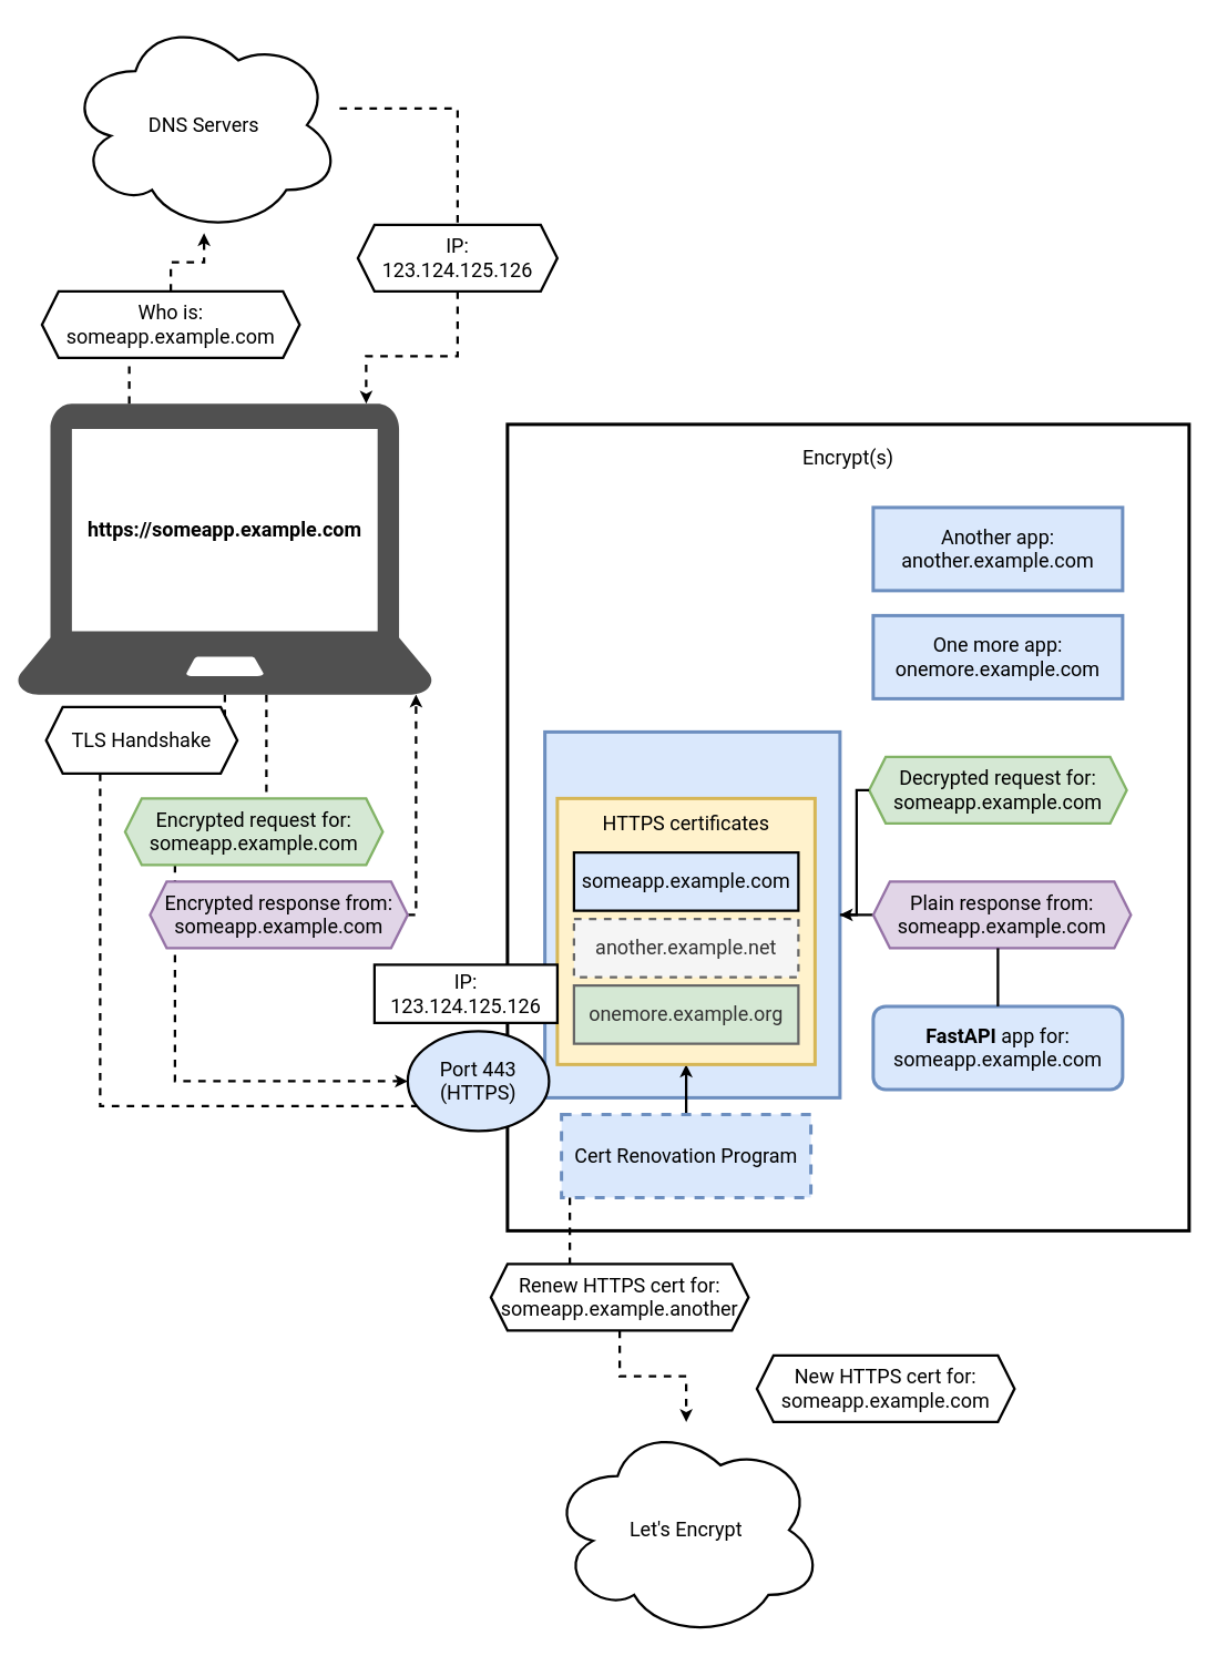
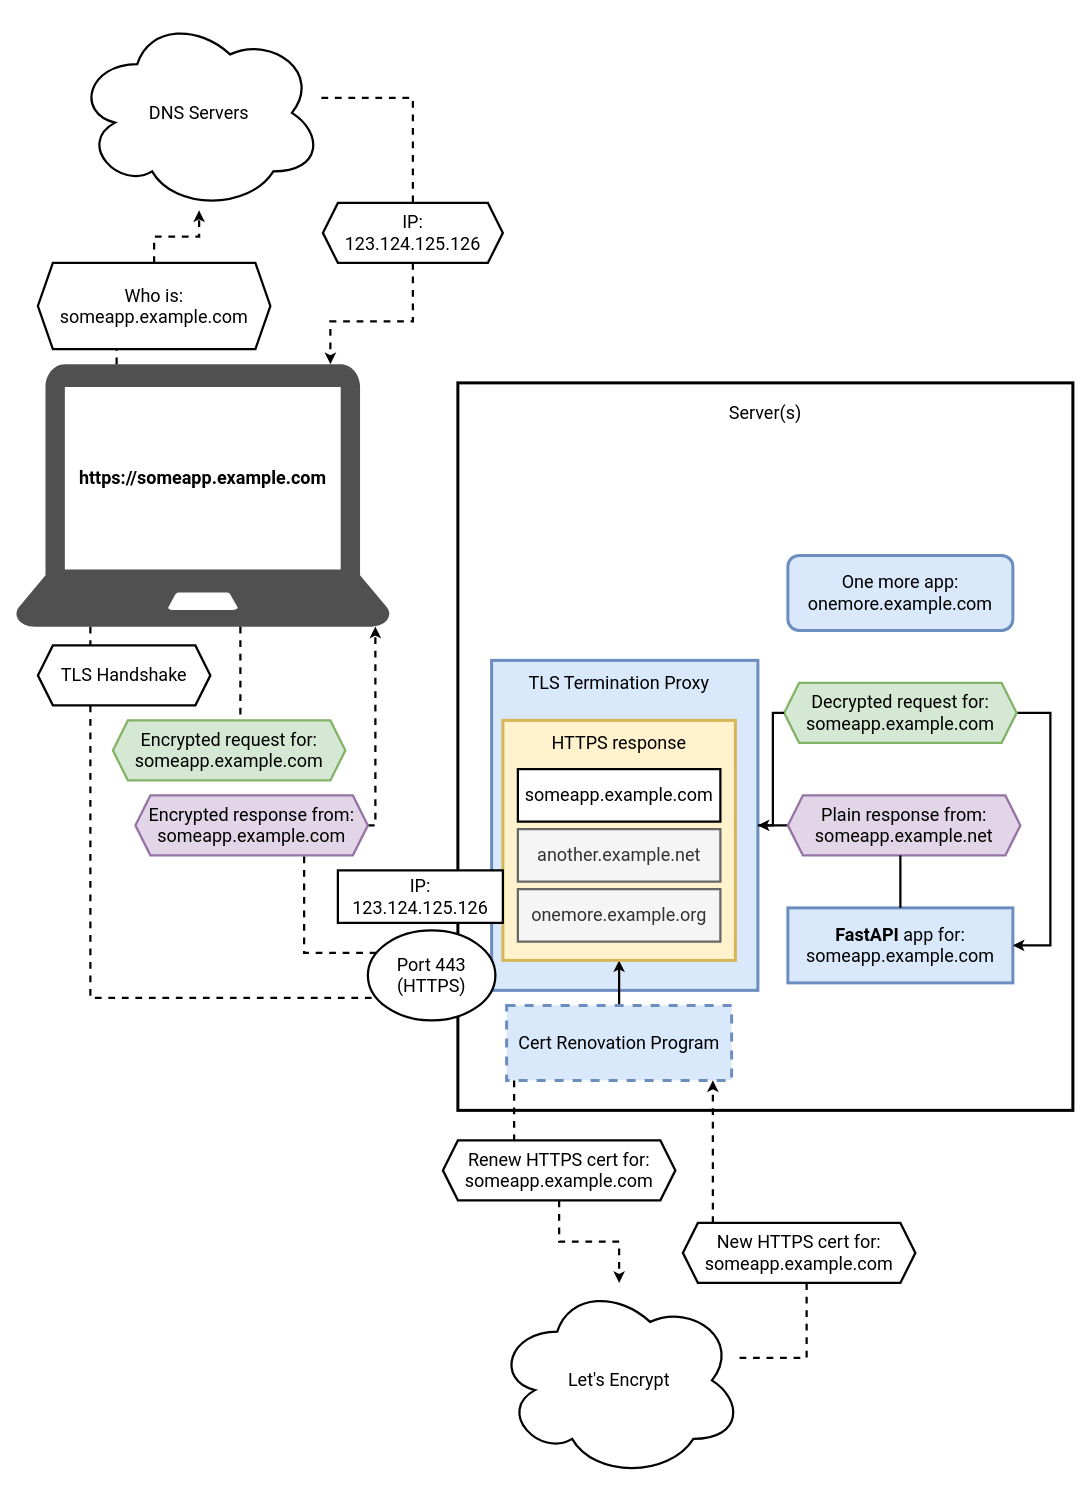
- <mxCell id="10" value="&lt;font face=&quot;Roboto&quot; data-font-src=&quot;https://fonts.googleapis.com/css?family=Roboto&quot; style=&quot;font-size: 24px&quot;&gt;DNS Servers&lt;/font&gt;" style="ellipse;shape=cloud;whiteSpace=wrap;html=1;strokeColor=#000000;strokeWidth=3;" vertex="1" parent="1"><mxGeometry x="80" y="20" width="330" height="260" as="geometry" /></mxCell>
+ <mxCell id="10" value="&lt;font face=&quot;Roboto&quot; data-font-src=&quot;https://fonts.googleapis.com/css?family=Roboto&quot; style=&quot;font-size: 24px&quot;&gt;DNS Servers&lt;/font&gt;" style="ellipse;shape=cloud;whiteSpace=wrap;html=1;strokeColor=#000000;strokeWidth=3;" vertex="1" parent="1"><mxGeometry x="100" y="20" width="330" height="260" as="geometry" /></mxCell>
- <mxCell id="35" value="&lt;span style=&quot;font-family: &amp;#34;roboto&amp;#34; ; font-size: 24px&quot;&gt;Who is: someapp.example.com&lt;/span&gt;" style="shape=hexagon;perimeter=hexagonPerimeter2;whiteSpace=wrap;html=1;fixedSize=1;strokeWidth=3;" vertex="1" parent="1"><mxGeometry x="50" y="350" width="310" height="80" as="geometry" /></mxCell>
+ <mxCell id="35" value="&lt;span style=&quot;font-family: &amp;#34;roboto&amp;#34; ; font-size: 24px&quot;&gt;Who is: someapp.example.com&lt;/span&gt;" style="shape=hexagon;perimeter=hexagonPerimeter2;whiteSpace=wrap;html=1;fixedSize=1;strokeWidth=3;" vertex="1" parent="1"><mxGeometry x="50" y="350" width="310" height="115" as="geometry" /></mxCell>
- <mxCell id="3" value="&lt;font face=&quot;Roboto&quot;&gt;&lt;span style=&quot;font-size: 24px&quot;&gt;Encrypt(s)&lt;/span&gt;&lt;/font&gt;" style="text;html=1;strokeColor=none;fillColor=none;align=center;verticalAlign=middle;whiteSpace=wrap;rounded=0;strokeWidth=3;fontFamily=Roboto Mono, mono;FType=g;" vertex="1" parent="1"><mxGeometry x="870" y="510" width="300" height="80" as="geometry" /></mxCell>
+ <mxCell id="3" value="&lt;font face=&quot;Roboto&quot;&gt;&lt;span style=&quot;font-size: 24px&quot;&gt;Server(s)&lt;/span&gt;&lt;/font&gt;" style="text;html=1;strokeColor=none;fillColor=none;align=center;verticalAlign=middle;whiteSpace=wrap;rounded=0;strokeWidth=3;fontFamily=Roboto Mono, mono;FType=g;" vertex="1" parent="1"><mxGeometry x="870" y="510" width="300" height="80" as="geometry" /></mxCell>
- <mxCell id="20" value="&lt;font face=&quot;Roboto&quot; data-font-src=&quot;https://fonts.googleapis.com/css?family=Roboto&quot; style=&quot;font-size: 24px ; font-weight: normal&quot;&gt;Another app&lt;/font&gt;&lt;font face=&quot;Roboto&quot; data-font-src=&quot;https://fonts.googleapis.com/css?family=Roboto&quot; style=&quot;font-size: 24px ; font-weight: normal&quot;&gt;: another.example.com&lt;/font&gt;" style="rounded=0;whiteSpace=wrap;html=1;fontStyle=1;strokeWidth=4;fillColor=#dae8fc;strokeColor=#6c8ebf;" vertex="1" parent="1"><mxGeometry x="1050" y="610" width="300" height="100" as="geometry" /></mxCell>
- <mxCell id="21" value="&lt;font face=&quot;Roboto&quot; data-font-src=&quot;https://fonts.googleapis.com/css?family=Roboto&quot; style=&quot;font-size: 24px ; font-weight: normal&quot;&gt;One more app&lt;/font&gt;&lt;font face=&quot;Roboto&quot; data-font-src=&quot;https://fonts.googleapis.com/css?family=Roboto&quot; style=&quot;font-size: 24px ; font-weight: normal&quot;&gt;: onemore.example.com&lt;/font&gt;" style="rounded=0;whiteSpace=wrap;html=1;fontStyle=1;strokeWidth=4;fillColor=#dae8fc;strokeColor=#6c8ebf;" vertex="1" parent="1"><mxGeometry x="1050" y="740" width="300" height="100" as="geometry" /></mxCell>
+ <mxCell id="21" value="&lt;font face=&quot;Roboto&quot; data-font-src=&quot;https://fonts.googleapis.com/css?family=Roboto&quot; style=&quot;font-size: 24px ; font-weight: normal&quot;&gt;One more app&lt;/font&gt;&lt;font face=&quot;Roboto&quot; data-font-src=&quot;https://fonts.googleapis.com/css?family=Roboto&quot; style=&quot;font-size: 24px ; font-weight: normal&quot;&gt;: onemore.example.com&lt;/font&gt;" style="whiteSpace=wrap;html=1;fontStyle=1;strokeWidth=4;fillColor=#dae8fc;strokeColor=#6c8ebf;rounded=1;" vertex="1" parent="1"><mxGeometry x="1050" y="740" width="300" height="100" as="geometry" /></mxCell>
- <mxCell id="40" value="&lt;span style=&quot;font-family: &amp;#34;roboto&amp;#34; ; font-size: 24px&quot;&gt;TLS Handshake&lt;/span&gt;" style="shape=hexagon;perimeter=hexagonPerimeter2;whiteSpace=wrap;html=1;fixedSize=1;strokeWidth=3;" vertex="1" parent="1"><mxGeometry x="55" y="850" width="230" height="80" as="geometry" /></mxCell>
+ <mxCell id="40" value="&lt;span style=&quot;font-family: &amp;#34;roboto&amp;#34; ; font-size: 24px&quot;&gt;TLS Handshake&lt;/span&gt;" style="shape=hexagon;perimeter=hexagonPerimeter2;whiteSpace=wrap;html=1;fixedSize=1;strokeWidth=3;" vertex="1" parent="1"><mxGeometry x="50" y="860" width="230" height="80" as="geometry" /></mxCell>
+ <mxCell id="12" value="&lt;font style=&quot;font-size: 24px&quot; face=&quot;Roboto&quot;&gt;TLS Termination Proxy&lt;br&gt;&lt;/font&gt;" style="text;html=1;strokeColor=none;fillColor=none;align=center;verticalAlign=middle;whiteSpace=wrap;rounded=0;strokeWidth=3;fontFamily=Roboto Mono, mono;FType=g;" vertex="1" parent="1"><mxGeometry x="685" y="890" width="280" height="40" as="geometry" /></mxCell>
- <mxCell id="45" value="&lt;font style=&quot;font-size: 24px&quot; face=&quot;Roboto&quot;&gt;HTTPS certificates&lt;br&gt;&lt;/font&gt;" style="text;html=1;strokeColor=none;fillColor=none;align=center;verticalAlign=middle;whiteSpace=wrap;rounded=0;strokeWidth=3;fontFamily=Roboto Mono, mono;FType=g;" vertex="1" parent="1"><mxGeometry x="710.9" y="970" width="228.21" height="40" as="geometry" /></mxCell>
+ <mxCell id="45" value="&lt;font style=&quot;font-size: 24px&quot; face=&quot;Roboto&quot;&gt;HTTPS response&lt;br&gt;&lt;/font&gt;" style="text;html=1;strokeColor=none;fillColor=none;align=center;verticalAlign=middle;whiteSpace=wrap;rounded=0;strokeWidth=3;fontFamily=Roboto Mono, mono;FType=g;" vertex="1" parent="1"><mxGeometry x="710.9" y="970" width="228.21" height="40" as="geometry" /></mxCell>
- <mxCell id="46" value="&lt;font face=&quot;Roboto&quot; data-font-src=&quot;https://fonts.googleapis.com/css?family=Roboto&quot;&gt;&lt;span style=&quot;font-size: 24px&quot;&gt;someapp.example.com&lt;/span&gt;&lt;br&gt;&lt;/font&gt;" style="rounded=0;whiteSpace=wrap;html=1;strokeColor=#000000;strokeWidth=3;fillColor=#dae8fc;" vertex="1" parent="1"><mxGeometry x="690" y="1025" width="270" height="70" as="geometry" /></mxCell>
+ <mxCell id="46" value="&lt;font face=&quot;Roboto&quot; data-font-src=&quot;https://fonts.googleapis.com/css?family=Roboto&quot;&gt;&lt;span style=&quot;font-size: 24px&quot;&gt;someapp.example.com&lt;/span&gt;&lt;br&gt;&lt;/font&gt;" style="rounded=0;whiteSpace=wrap;html=1;strokeColor=#000000;strokeWidth=3;" vertex="1" parent="1"><mxGeometry x="690" y="1025" width="270" height="70" as="geometry" /></mxCell>
- <mxCell id="24" value="&lt;span style=&quot;font-family: &amp;#34;roboto&amp;#34; ; font-size: 24px&quot;&gt;Plain response from: someapp.example.com&lt;/span&gt;" style="shape=hexagon;perimeter=hexagonPerimeter2;whiteSpace=wrap;html=1;fixedSize=1;strokeColor=#9673a6;strokeWidth=3;fillColor=#e1d5e7;" vertex="1" parent="1"><mxGeometry x="1050" y="1060" width="310" height="80" as="geometry" /></mxCell>
+ <mxCell id="24" value="&lt;span style=&quot;font-family: &amp;#34;roboto&amp;#34; ; font-size: 24px&quot;&gt;Plain response from: someapp.example.net&lt;/span&gt;" style="shape=hexagon;perimeter=hexagonPerimeter2;whiteSpace=wrap;html=1;fixedSize=1;strokeColor=#9673a6;strokeWidth=3;fillColor=#e1d5e7;" vertex="1" parent="1"><mxGeometry x="1050" y="1060" width="310" height="80" as="geometry" /></mxCell>
+ <mxCell id="26" style="edgeStyle=orthogonalEdgeStyle;rounded=0;orthogonalLoop=1;jettySize=auto;html=1;startArrow=none;startFill=0;endArrow=classic;endFill=1;strokeWidth=3;" edge="1" parent="1" source="50" target="19"><mxGeometry relative="1" as="geometry"><Array as="points"><mxPoint x="1400" y="950" /><mxPoint x="1400" y="1260" /></Array></mxGeometry></mxCell>
- <mxCell id="47" value="&lt;font face=&quot;Roboto&quot; data-font-src=&quot;https://fonts.googleapis.com/css?family=Roboto&quot;&gt;&lt;span style=&quot;font-size: 24px&quot;&gt;another.example.net&lt;/span&gt;&lt;br&gt;&lt;/font&gt;" style="rounded=0;whiteSpace=wrap;html=1;strokeColor=#666666;strokeWidth=3;fillColor=#f5f5f5;fontColor=#333333;dashed=1;" vertex="1" parent="1"><mxGeometry x="690" y="1105" width="270" height="70" as="geometry" /></mxCell>
+ <mxCell id="47" value="&lt;font face=&quot;Roboto&quot; data-font-src=&quot;https://fonts.googleapis.com/css?family=Roboto&quot;&gt;&lt;span style=&quot;font-size: 24px&quot;&gt;another.example.net&lt;/span&gt;&lt;br&gt;&lt;/font&gt;" style="rounded=0;whiteSpace=wrap;html=1;strokeColor=#666666;strokeWidth=3;fillColor=#f5f5f5;fontColor=#333333;" vertex="1" parent="1"><mxGeometry x="690" y="1105" width="270" height="70" as="geometry" /></mxCell>
- <mxCell id="48" value="&lt;font face=&quot;Roboto&quot; data-font-src=&quot;https://fonts.googleapis.com/css?family=Roboto&quot;&gt;&lt;span style=&quot;font-size: 24px&quot;&gt;onemore.example.org&lt;/span&gt;&lt;br&gt;&lt;/font&gt;" style="rounded=0;whiteSpace=wrap;html=1;strokeColor=#666666;strokeWidth=3;fillColor=#d5e8d4;fontColor=#333333;" vertex="1" parent="1"><mxGeometry x="690" y="1185" width="270" height="70" as="geometry" /></mxCell>
+ <mxCell id="48" value="&lt;font face=&quot;Roboto&quot; data-font-src=&quot;https://fonts.googleapis.com/css?family=Roboto&quot;&gt;&lt;span style=&quot;font-size: 24px&quot;&gt;onemore.example.org&lt;/span&gt;&lt;br&gt;&lt;/font&gt;" style="rounded=0;whiteSpace=wrap;html=1;strokeColor=#666666;strokeWidth=3;fillColor=#f5f5f5;fontColor=#333333;" vertex="1" parent="1"><mxGeometry x="690" y="1185" width="270" height="70" as="geometry" /></mxCell>
+ <mxCell id="43" value="" style="edgeStyle=orthogonalEdgeStyle;rounded=0;orthogonalLoop=1;jettySize=auto;html=1;dashed=1;startArrow=none;startFill=0;endArrow=none;endFill=1;strokeWidth=3;" edge="1" parent="1" source="31" target="42"><mxGeometry relative="1" as="geometry"><mxPoint x="575" y="1240" as="sourcePoint" /><mxPoint x="270" y="835" as="targetPoint" /><Array as="points"><mxPoint x="405" y="1270" /></Array></mxGeometry></mxCell>
- <mxCell id="19" value="&lt;font face=&quot;Roboto&quot; data-font-src=&quot;https://fonts.googleapis.com/css?family=Roboto&quot; style=&quot;font-size: 24px&quot;&gt;FastAPI&lt;/font&gt;&lt;font face=&quot;Roboto&quot; data-font-src=&quot;https://fonts.googleapis.com/css?family=Roboto&quot; style=&quot;font-size: 24px ; font-weight: normal&quot;&gt; app for: someapp.example.com&lt;/font&gt;" style="whiteSpace=wrap;html=1;fontStyle=1;strokeWidth=4;fillColor=#dae8fc;strokeColor=#6c8ebf;rounded=1;" vertex="1" parent="1"><mxGeometry x="1050" y="1210" width="300" height="100" as="geometry" /></mxCell>
+ <mxCell id="19" value="&lt;font face=&quot;Roboto&quot; data-font-src=&quot;https://fonts.googleapis.com/css?family=Roboto&quot; style=&quot;font-size: 24px&quot;&gt;FastAPI&lt;/font&gt;&lt;font face=&quot;Roboto&quot; data-font-src=&quot;https://fonts.googleapis.com/css?family=Roboto&quot; style=&quot;font-size: 24px ; font-weight: normal&quot;&gt; app for: someapp.example.com&lt;/font&gt;" style="rounded=0;whiteSpace=wrap;html=1;fontStyle=1;strokeWidth=4;fillColor=#dae8fc;strokeColor=#6c8ebf;" vertex="1" parent="1"><mxGeometry x="1050" y="1210" width="300" height="100" as="geometry" /></mxCell>
- <mxCell id="32" style="edgeStyle=orthogonalEdgeStyle;rounded=0;orthogonalLoop=1;jettySize=auto;html=1;dashed=1;startArrow=none;startFill=0;endArrow=classic;endFill=1;strokeWidth=3;" edge="1" parent="1" source="34" target="31"><mxGeometry relative="1" as="geometry"><mxPoint x="210" y="1060" as="sourcePoint" /><Array as="points"><mxPoint x="210" y="1300" /></Array></mxGeometry></mxCell>
- <mxCell id="31" value="&lt;font face=&quot;Roboto&quot; data-font-src=&quot;https://fonts.googleapis.com/css?family=Roboto&quot; style=&quot;font-size: 24px&quot;&gt;Port 443 (HTTPS)&lt;/font&gt;" style="ellipse;whiteSpace=wrap;html=1;strokeColor=#000000;strokeWidth=3;fillColor=#dae8fc;" vertex="1" parent="1"><mxGeometry x="490" y="1240" width="170" height="120" as="geometry" /></mxCell>
+ <mxCell id="31" value="&lt;font face=&quot;Roboto&quot; data-font-src=&quot;https://fonts.googleapis.com/css?family=Roboto&quot; style=&quot;font-size: 24px&quot;&gt;Port 443 (HTTPS)&lt;/font&gt;" style="ellipse;whiteSpace=wrap;html=1;strokeColor=#000000;strokeWidth=3;" vertex="1" parent="1"><mxGeometry x="490" y="1240" width="170" height="120" as="geometry" /></mxCell>
+ <mxCell id="16" style="edgeStyle=orthogonalEdgeStyle;rounded=0;orthogonalLoop=1;jettySize=auto;html=1;dashed=1;strokeWidth=3;startArrow=none;" edge="1" parent="1" source="38" target="15"><mxGeometry relative="1" as="geometry"><mxPoint x="1035" y="1590" as="sourcePoint" /><Array as="points"><mxPoint x="950" y="1490" /><mxPoint x="950" y="1490" /></Array></mxGeometry></mxCell>
- <mxCell id="37" value="&lt;span style=&quot;font-family: &amp;#34;roboto&amp;#34; ; font-size: 24px&quot;&gt;Renew HTTPS cert for: someapp.example.another&lt;/span&gt;" style="shape=hexagon;perimeter=hexagonPerimeter2;whiteSpace=wrap;html=1;fixedSize=1;strokeWidth=3;" vertex="1" parent="1"><mxGeometry x="590" y="1520" width="310" height="80" as="geometry" /></mxCell>
+ <mxCell id="37" value="&lt;span style=&quot;font-family: &amp;#34;roboto&amp;#34; ; font-size: 24px&quot;&gt;Renew HTTPS cert for: someapp.example.com&lt;/span&gt;" style="shape=hexagon;perimeter=hexagonPerimeter2;whiteSpace=wrap;html=1;fixedSize=1;strokeWidth=3;" vertex="1" parent="1"><mxGeometry x="590" y="1520" width="310" height="80" as="geometry" /></mxCell>
+ <mxCell id="22" value="" style="edgeStyle=orthogonalEdgeStyle;rounded=0;orthogonalLoop=1;jettySize=auto;html=1;dashed=1;strokeWidth=3;endArrow=none;" edge="1" parent="1" source="17" target="38"><mxGeometry relative="1" as="geometry"><mxPoint x="640" y="1650" as="sourcePoint" /><mxPoint x="1035" y="1670" as="targetPoint" /><Array as="points"><mxPoint x="1075" y="1810" /></Array></mxGeometry></mxCell>
